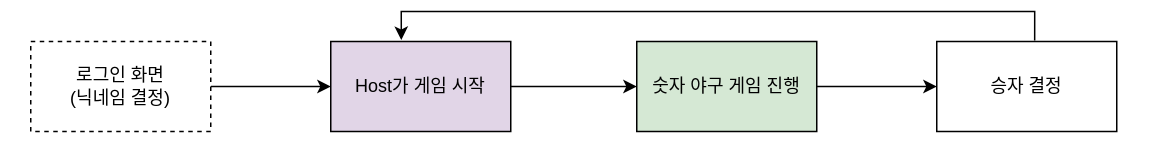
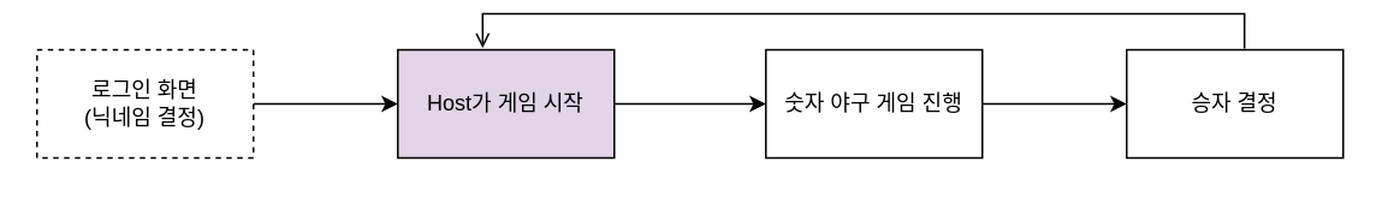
- <mxCell id="8" style="edgeStyle=orthogonalEdgeStyle;rounded=0;orthogonalLoop=1;jettySize=auto;html=1;entryX=0.392;entryY=-0.017;entryDx=0;entryDy=0;entryPerimeter=0;exitX=0.544;exitY=-0.01;exitDx=0;exitDy=0;exitPerimeter=0;" edge="1" parent="1" source="9" target="5"><mxGeometry relative="1" as="geometry"><mxPoint x="480" y="10" as="sourcePoint" /></mxGeometry></mxCell>
+ <mxCell id="8" style="edgeStyle=orthogonalEdgeStyle;rounded=0;orthogonalLoop=1;jettySize=auto;html=1;entryX=0.392;entryY=-0.017;entryDx=0;entryDy=0;entryPerimeter=0;exitX=0.544;exitY=-0.01;exitDx=0;exitDy=0;exitPerimeter=0;endArrow=open;" edge="1" parent="1" source="9" target="5"><mxGeometry relative="1" as="geometry"><mxPoint x="480" y="10" as="sourcePoint" /></mxGeometry></mxCell>
- <mxCell id="7" value="숫자 야구 게임 진행" style="rounded=0;whiteSpace=wrap;html=1;fillColor=#d5e8d4;" vertex="1" parent="1"><mxGeometry x="424" y="20" width="120" height="60" as="geometry" /></mxCell>
+ <mxCell id="7" value="숫자 야구 게임 진행" style="rounded=0;whiteSpace=wrap;html=1;" vertex="1" parent="1"><mxGeometry x="424" y="20" width="120" height="60" as="geometry" /></mxCell>
